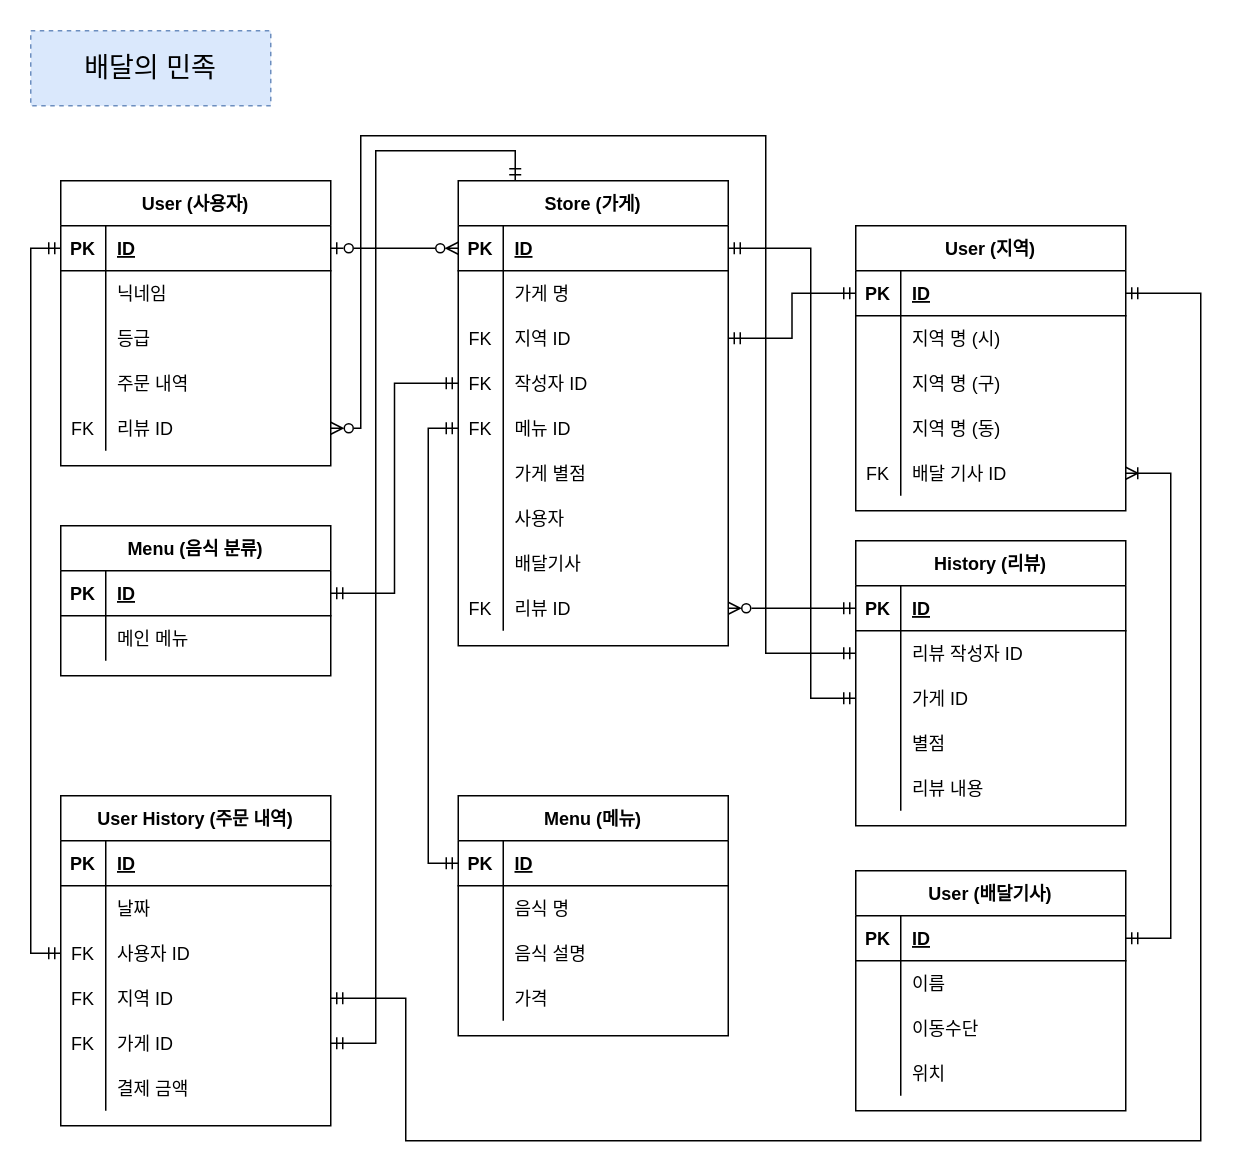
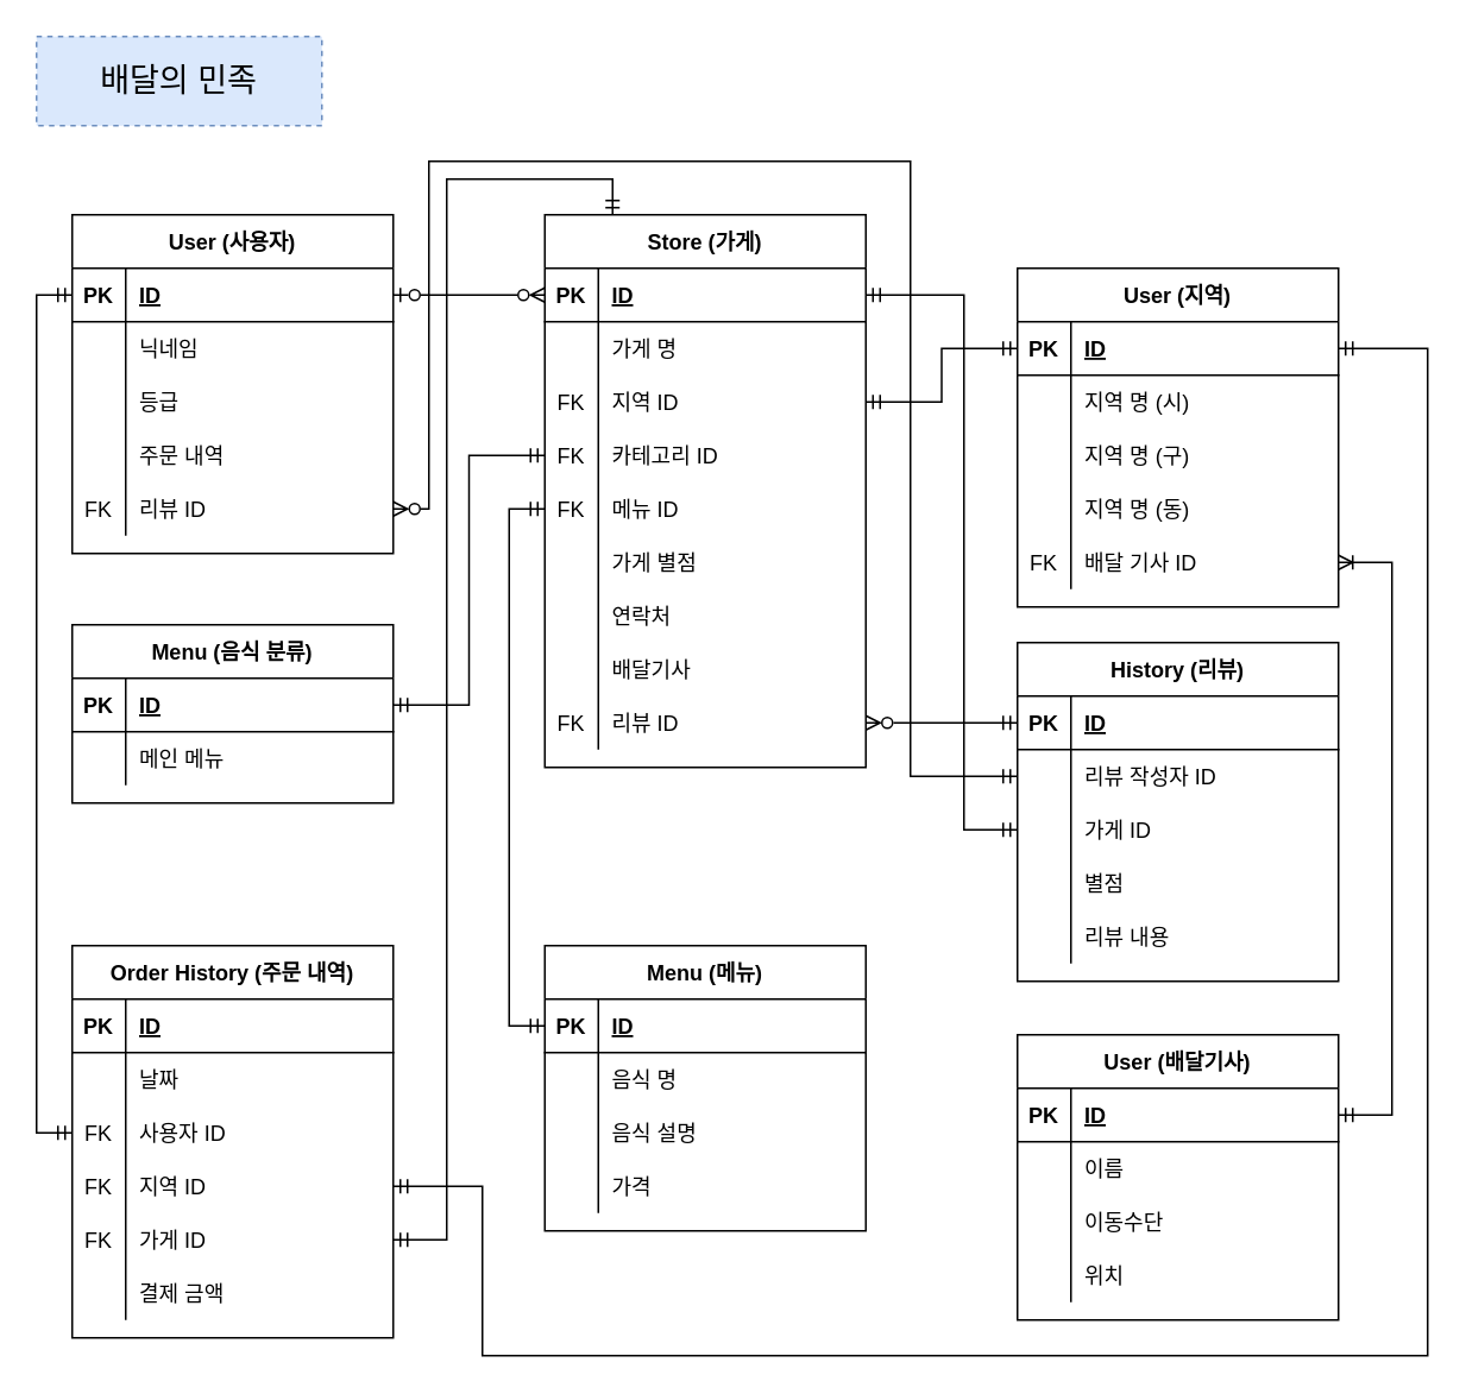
- <mxCell id="30" value="작성자 ID" style="shape=partialRectangle;connectable=0;fillColor=none;top=0;left=0;bottom=0;right=0;align=left;spacingLeft=6;overflow=hidden;" vertex="1" parent="28"><mxGeometry x="30" width="150" height="30" as="geometry"><mxRectangle width="150" height="30" as="alternateBounds" /></mxGeometry></mxCell>
+ <mxCell id="30" value="카테고리 ID" style="shape=partialRectangle;connectable=0;fillColor=none;top=0;left=0;bottom=0;right=0;align=left;spacingLeft=6;overflow=hidden;" vertex="1" parent="28"><mxGeometry x="30" width="150" height="30" as="geometry"><mxRectangle width="150" height="30" as="alternateBounds" /></mxGeometry></mxCell>
- <mxCell id="39" value="사용자" style="shape=partialRectangle;connectable=0;fillColor=none;top=0;left=0;bottom=0;right=0;align=left;spacingLeft=6;overflow=hidden;" vertex="1" parent="37"><mxGeometry x="30" width="150" height="30" as="geometry"><mxRectangle width="150" height="30" as="alternateBounds" /></mxGeometry></mxCell>
+ <mxCell id="39" value="연락처" style="shape=partialRectangle;connectable=0;fillColor=none;top=0;left=0;bottom=0;right=0;align=left;spacingLeft=6;overflow=hidden;" vertex="1" parent="37"><mxGeometry x="30" width="150" height="30" as="geometry"><mxRectangle width="150" height="30" as="alternateBounds" /></mxGeometry></mxCell>
- <mxCell id="101" value="User History (주문 내역)" style="shape=table;startSize=30;container=1;collapsible=1;childLayout=tableLayout;fixedRows=1;rowLines=0;fontStyle=1;align=center;resizeLast=1;fontSize=12;" vertex="1" parent="1"><mxGeometry x="40" y="530" width="180" height="220" as="geometry" /></mxCell>
+ <mxCell id="101" value="Order History (주문 내역)" style="shape=table;startSize=30;container=1;collapsible=1;childLayout=tableLayout;fixedRows=1;rowLines=0;fontStyle=1;align=center;resizeLast=1;fontSize=12;" vertex="1" parent="1"><mxGeometry x="40" y="530" width="180" height="220" as="geometry" /></mxCell>
